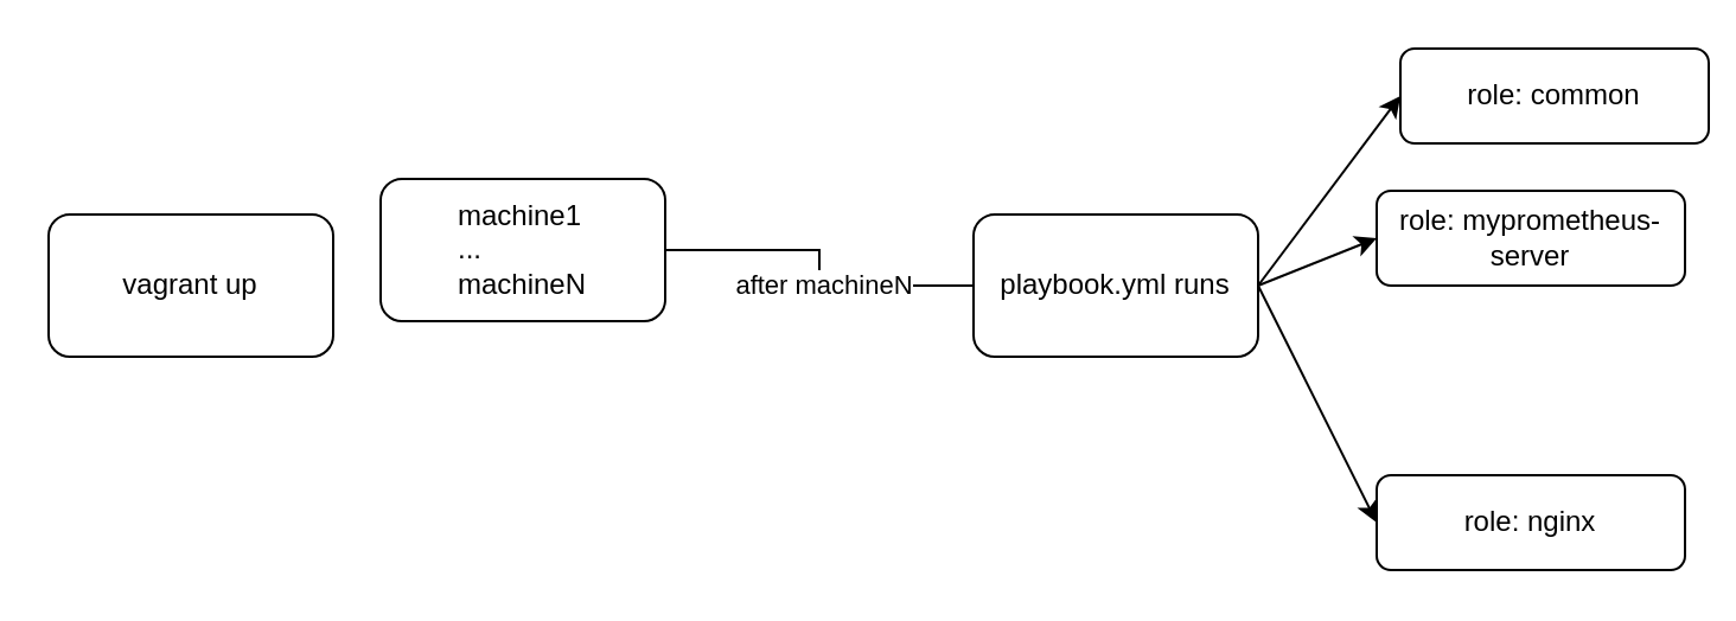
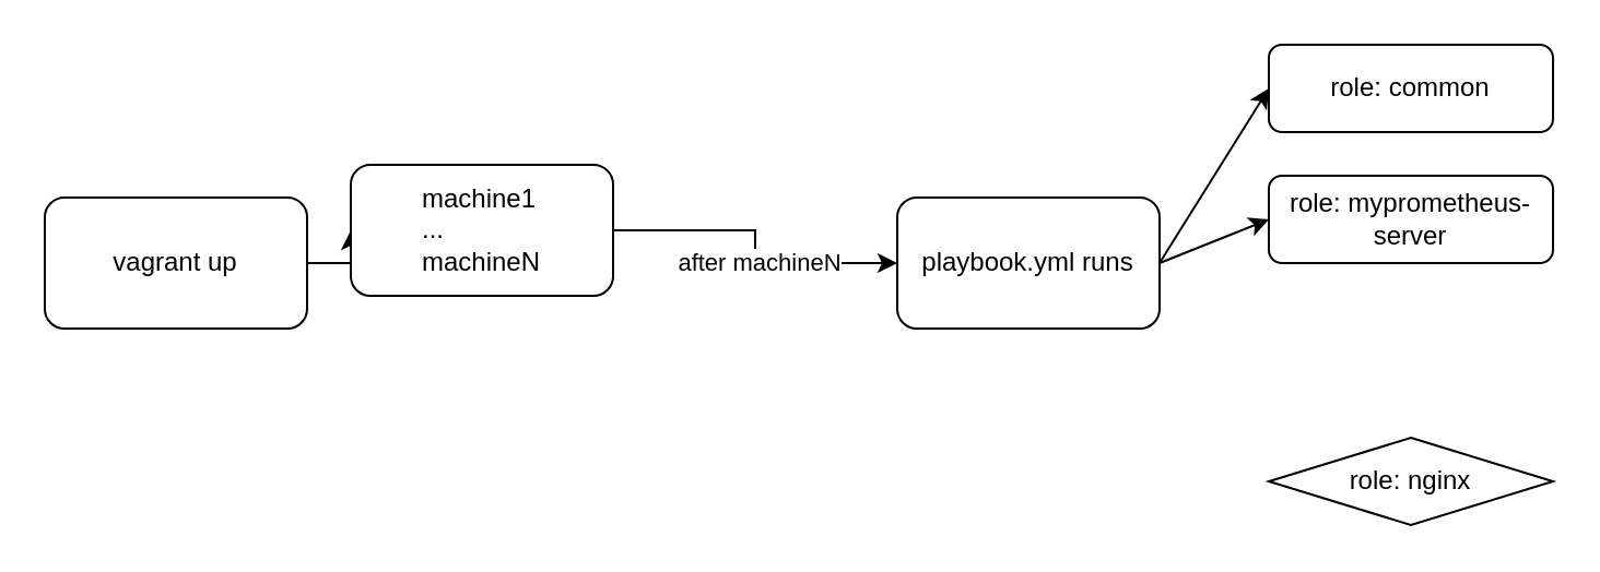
- <mxCell id="11" value="role: common" style="rounded=1;whiteSpace=wrap;html=1;" vertex="1" parent="1"><mxGeometry x="590" y="20" width="130" height="40" as="geometry" /></mxCell>
+ <mxCell id="11" value="role: common" style="rounded=1;whiteSpace=wrap;html=1;" vertex="1" parent="1"><mxGeometry x="580" y="20" width="130" height="40" as="geometry" /></mxCell>
+ <mxCell id="2" style="edgeStyle=orthogonalEdgeStyle;rounded=0;orthogonalLoop=1;jettySize=auto;html=1;exitX=1;exitY=0.5;exitDx=0;exitDy=0;entryX=0;entryY=0.5;entryDx=0;entryDy=0;" edge="1" parent="1" source="3" target="6"><mxGeometry relative="1" as="geometry" /></mxCell>
- <mxCell id="4" style="edgeStyle=orthogonalEdgeStyle;rounded=0;orthogonalLoop=1;jettySize=auto;html=1;exitX=1;exitY=0.5;exitDx=0;exitDy=0;endArrow=none;" edge="1" parent="1" source="6" target="10"><mxGeometry relative="1" as="geometry" /></mxCell>
+ <mxCell id="4" style="edgeStyle=orthogonalEdgeStyle;rounded=0;orthogonalLoop=1;jettySize=auto;html=1;exitX=1;exitY=0.5;exitDx=0;exitDy=0;" edge="1" parent="1" source="6" target="10"><mxGeometry relative="1" as="geometry" /></mxCell>
- <mxCell id="9" style="edgeStyle=none;rounded=0;orthogonalLoop=1;jettySize=auto;html=1;exitX=1;exitY=0.5;exitDx=0;exitDy=0;entryX=0;entryY=0.5;entryDx=0;entryDy=0;" edge="1" parent="1" source="10" target="13"><mxGeometry relative="1" as="geometry" /></mxCell>
- <mxCell id="13" value="role: nginx" style="rounded=1;whiteSpace=wrap;html=1;" vertex="1" parent="1"><mxGeometry x="580" y="200" width="130" height="40" as="geometry" /></mxCell>
+ <mxCell id="13" value="role: nginx" style="rhombus;whiteSpace=wrap;html=1;" vertex="1" parent="1"><mxGeometry x="580" y="200" width="130" height="40" as="geometry" /></mxCell>
